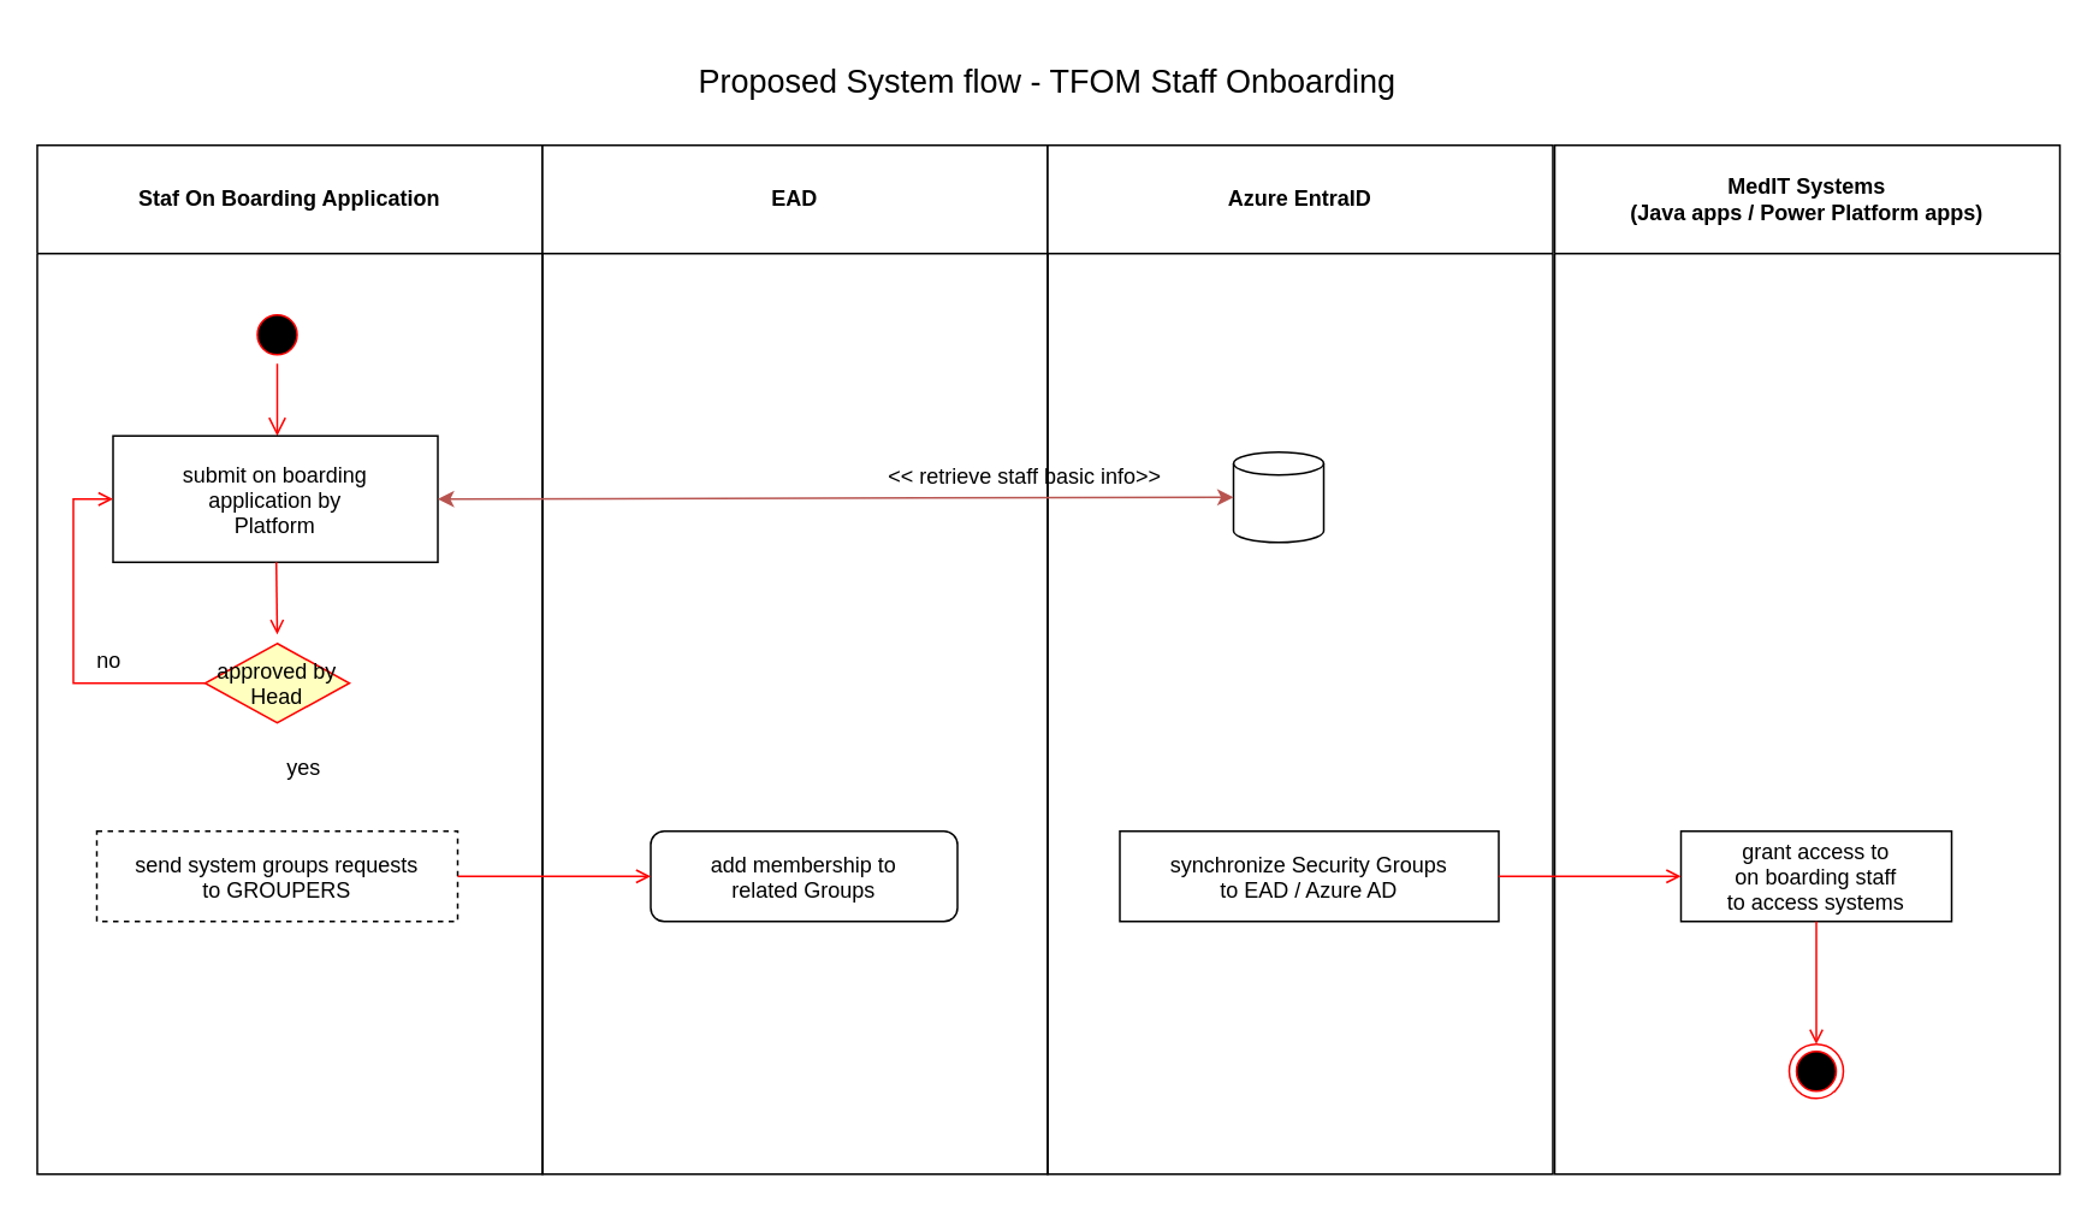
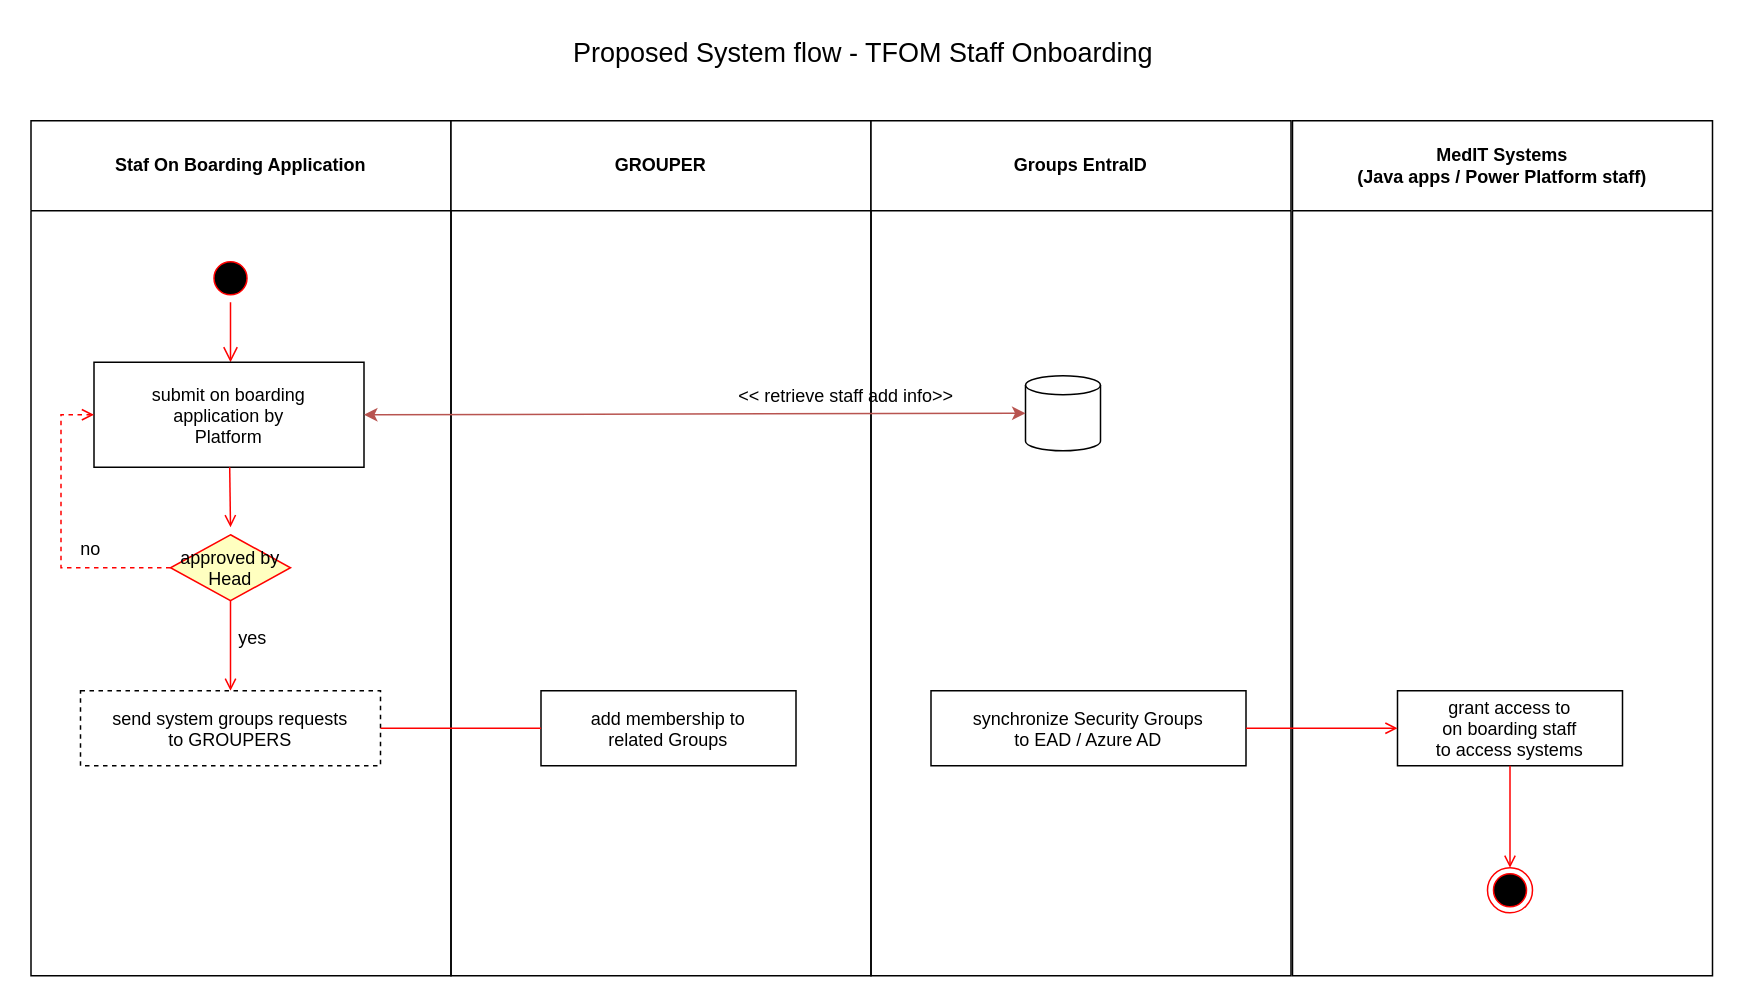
- <mxCell id="23" value="Proposed System flow - TFOM Staff Onboarding" style="text;html=1;strokeColor=none;fillColor=none;align=center;verticalAlign=middle;whiteSpace=wrap;rounded=0;fontSize=18;" parent="1" vertex="1"><mxGeometry x="25" y="30" width="1110" height="30" as="geometry" /></mxCell>
+ <mxCell id="23" value="Proposed System flow - TFOM Staff Onboarding" style="text;html=1;strokeColor=none;fillColor=none;align=center;verticalAlign=middle;whiteSpace=wrap;rounded=0;fontSize=18;" parent="1" vertex="1"><mxGeometry x="20" y="20" width="1110" height="30" as="geometry" /></mxCell>
- <mxCell id="13" value="EAD" style="swimlane;whiteSpace=wrap;startSize=60;" parent="1" vertex="1"><mxGeometry x="300" y="80" width="280" height="570" as="geometry"><mxRectangle x="303" y="120" width="100" height="60" as="alternateBounds" /></mxGeometry></mxCell>
+ <mxCell id="13" value="GROUPER" style="swimlane;whiteSpace=wrap;startSize=60;" parent="1" vertex="1"><mxGeometry x="300" y="80" width="280" height="570" as="geometry"><mxRectangle x="303" y="120" width="100" height="60" as="alternateBounds" /></mxGeometry></mxCell>
- <mxCell id="16" value="Azure EntraID" style="swimlane;whiteSpace=wrap;startSize=60;" parent="1" vertex="1"><mxGeometry x="580" y="80" width="280" height="570" as="geometry" /></mxCell>
+ <mxCell id="16" value="Groups EntraID" style="swimlane;whiteSpace=wrap;startSize=60;" parent="1" vertex="1"><mxGeometry x="580" y="80" width="280" height="570" as="geometry" /></mxCell>
- <mxCell id="19" value="MedIT Systems&#10;(Java apps / Power Platform apps)" style="swimlane;whiteSpace=wrap;startSize=60;" parent="1" vertex="1"><mxGeometry x="861" y="80" width="280" height="570" as="geometry" /></mxCell>
+ <mxCell id="19" value="MedIT Systems&#10;(Java apps / Power Platform staff)" style="swimlane;whiteSpace=wrap;startSize=60;" parent="1" vertex="1"><mxGeometry x="861" y="80" width="280" height="570" as="geometry" /></mxCell>
- <mxCell id="15" value="&amp;lt;&amp;lt; retrieve staff basic info&amp;gt;&amp;gt;" style="text;whiteSpace=wrap;html=1;" parent="13" vertex="1"><mxGeometry x="190" y="170" width="200" height="50" as="geometry" /></mxCell>
+ <mxCell id="15" value="&amp;lt;&amp;lt; retrieve staff add info&amp;gt;&amp;gt;" style="text;whiteSpace=wrap;html=1;" parent="13" vertex="1"><mxGeometry x="190" y="170" width="200" height="50" as="geometry" /></mxCell>
- <mxCell id="8" value="" style="edgeStyle=elbowEdgeStyle;elbow=horizontal;strokeColor=#FF0000;endArrow=open;endFill=1;rounded=0;exitX=0;exitY=0.5;exitDx=0;exitDy=0;entryX=0;entryY=0.5;entryDx=0;entryDy=0;" parent="2" source="7" target="5" edge="1"><mxGeometry width="100" height="100" relative="1" as="geometry"><mxPoint x="88" y="291" as="sourcePoint" /><mxPoint x="30" y="200" as="targetPoint" /><Array as="points"><mxPoint x="20" y="250" /></Array></mxGeometry></mxCell>
+ <mxCell id="8" value="" style="edgeStyle=elbowEdgeStyle;elbow=horizontal;strokeColor=#FF0000;endArrow=open;endFill=1;rounded=0;exitX=0;exitY=0.5;exitDx=0;exitDy=0;entryX=0;entryY=0.5;entryDx=0;entryDy=0;dashed=1;" parent="2" source="7" target="5" edge="1"><mxGeometry width="100" height="100" relative="1" as="geometry"><mxPoint x="88" y="291" as="sourcePoint" /><mxPoint x="30" y="200" as="targetPoint" /><Array as="points"><mxPoint x="20" y="250" /></Array></mxGeometry></mxCell>
+ <mxCell id="9" value="" style="endArrow=open;strokeColor=#FF0000;endFill=1;rounded=0;exitX=0.5;exitY=1;exitDx=0;exitDy=0;entryX=0.5;entryY=0;entryDx=0;entryDy=0;" parent="2" source="7" target="10" edge="1"><mxGeometry relative="1" as="geometry"><mxPoint x="173" y="295.55" as="sourcePoint" /><mxPoint x="128" y="370" as="targetPoint" /></mxGeometry></mxCell>
- <mxCell id="26" value="" style="endArrow=open;strokeColor=#FF0000;endFill=1;rounded=0;exitX=1;exitY=0.5;exitDx=0;exitDy=0;" parent="1" source="10" target="14" edge="1"><mxGeometry relative="1" as="geometry"><mxPoint x="260" y="485" as="sourcePoint" /><mxPoint x="350" y="484.55" as="targetPoint" /></mxGeometry></mxCell>
+ <mxCell id="26" value="" style="endArrow=none;strokeColor=#FF0000;endFill=1;rounded=0;exitX=1;exitY=0.5;exitDx=0;exitDy=0;" parent="1" source="10" target="14" edge="1"><mxGeometry relative="1" as="geometry"><mxPoint x="260" y="485" as="sourcePoint" /><mxPoint x="350" y="484.55" as="targetPoint" /></mxGeometry></mxCell>
- <mxCell id="14" value="add membership to &#10;related Groups" style="rounded=1;" parent="13" vertex="1"><mxGeometry x="60" y="380" width="170" height="50" as="geometry" /></mxCell>
+ <mxCell id="14" value="add membership to &#10;related Groups" style="" parent="13" vertex="1"><mxGeometry x="60" y="380" width="170" height="50" as="geometry" /></mxCell>
